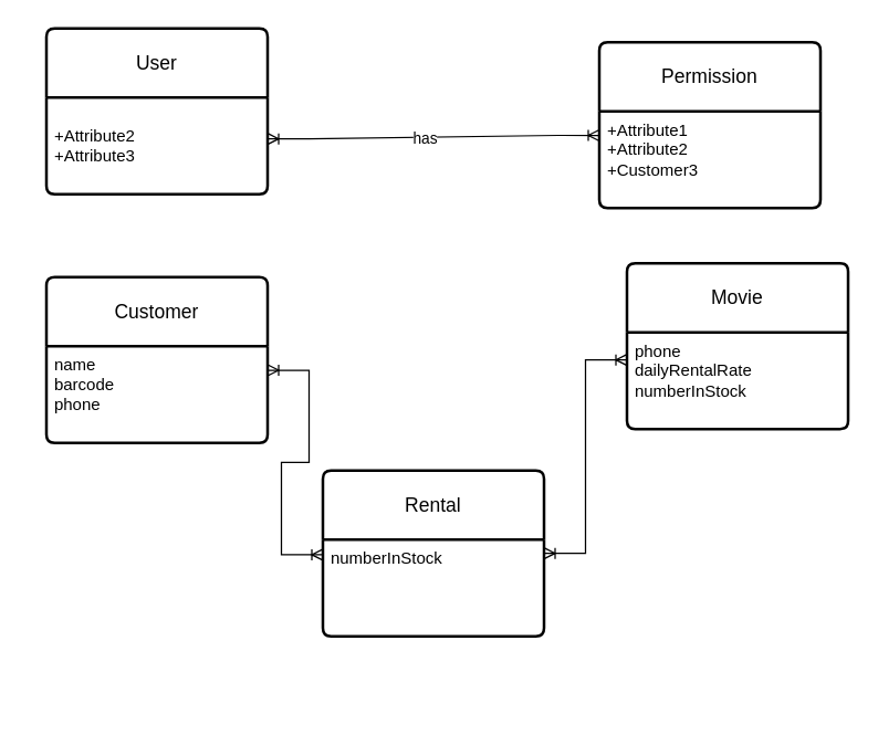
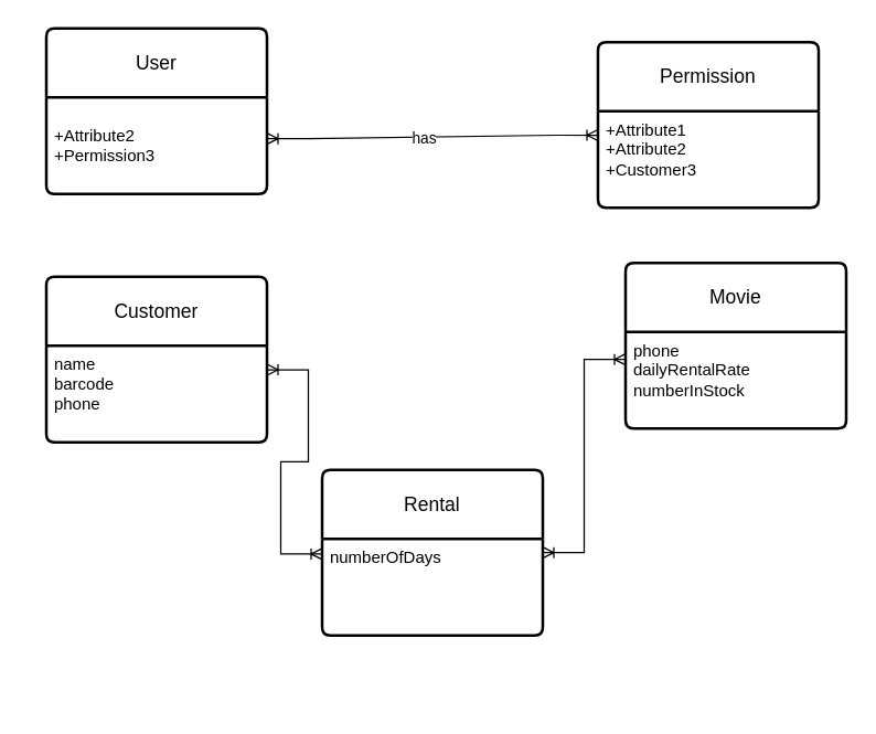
- <mxCell id="3" value="&lt;br&gt;+Attribute2&lt;br&gt;+Attribute3" style="align=left;strokeColor=none;fillColor=none;spacingLeft=4;spacingRight=4;fontSize=12;verticalAlign=top;resizable=0;rotatable=0;part=1;html=1;whiteSpace=wrap;" vertex="1" parent="2"><mxGeometry y="50" width="160" height="70" as="geometry" /></mxCell>
+ <mxCell id="3" value="&lt;br&gt;+Attribute2&lt;br&gt;+Permission3" style="align=left;strokeColor=none;fillColor=none;spacingLeft=4;spacingRight=4;fontSize=12;verticalAlign=top;resizable=0;rotatable=0;part=1;html=1;whiteSpace=wrap;" vertex="1" parent="2"><mxGeometry y="50" width="160" height="70" as="geometry" /></mxCell>
- <mxCell id="14" value="numberInStock" style="align=left;strokeColor=none;fillColor=none;spacingLeft=4;spacingRight=4;fontSize=12;verticalAlign=top;resizable=0;rotatable=0;part=1;html=1;whiteSpace=wrap;" vertex="1" parent="13"><mxGeometry y="50" width="160" height="70" as="geometry" /></mxCell>
+ <mxCell id="14" value="numberOfDays" style="align=left;strokeColor=none;fillColor=none;spacingLeft=4;spacingRight=4;fontSize=12;verticalAlign=top;resizable=0;rotatable=0;part=1;html=1;whiteSpace=wrap;" vertex="1" parent="13"><mxGeometry y="50" width="160" height="70" as="geometry" /></mxCell>
